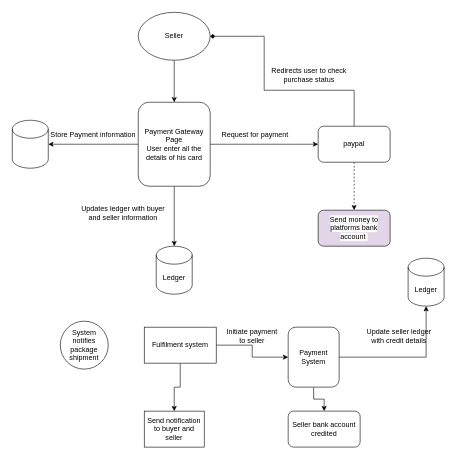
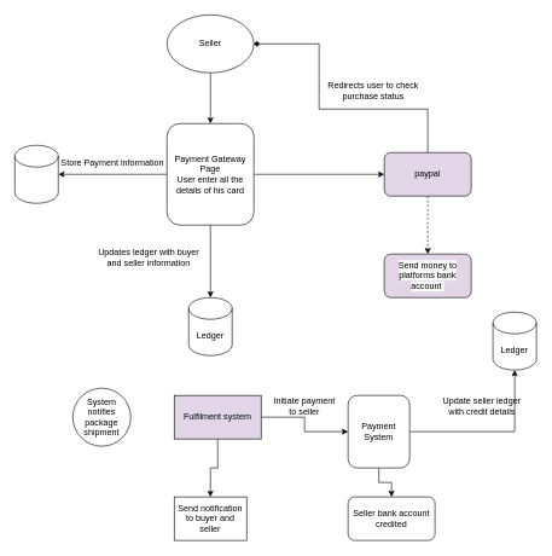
- <mxCell id="13" value="Request for payment" style="text;html=1;strokeColor=none;fillColor=none;align=center;verticalAlign=middle;whiteSpace=wrap;rounded=0;" vertex="1" parent="1"><mxGeometry x="350" y="210" width="150" height="30" as="geometry" /></mxCell>
- <mxCell id="10" value="paypal" style="rounded=1;whiteSpace=wrap;html=1;" vertex="1" parent="1"><mxGeometry x="530" y="210" width="120" height="60" as="geometry" /></mxCell>
+ <mxCell id="10" value="paypal" style="rounded=1;whiteSpace=wrap;html=1;fillColor=#e1d5e7;" vertex="1" parent="1"><mxGeometry x="530" y="210" width="120" height="60" as="geometry" /></mxCell>
- <mxCell id="21" value="Fulfilment system" style="whiteSpace=wrap;html=1;" vertex="1" parent="1"><mxGeometry x="240" y="545" width="120" height="60" as="geometry" /></mxCell>
+ <mxCell id="21" value="Fulfilment system" style="whiteSpace=wrap;html=1;fillColor=#e1d5e7;" vertex="1" parent="1"><mxGeometry x="240" y="545" width="120" height="60" as="geometry" /></mxCell>
